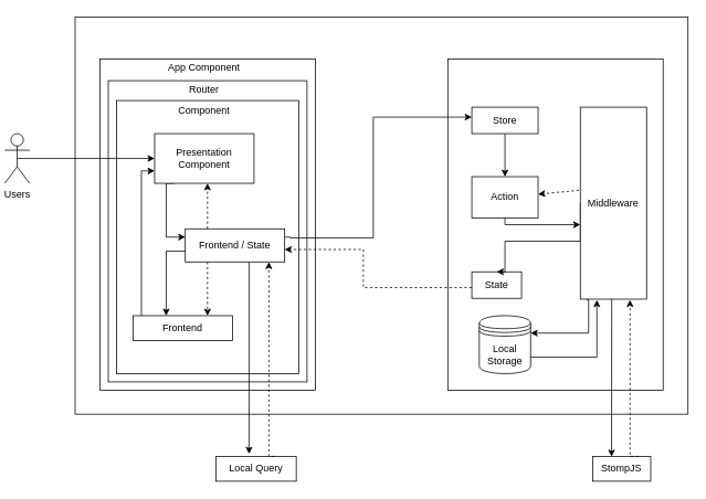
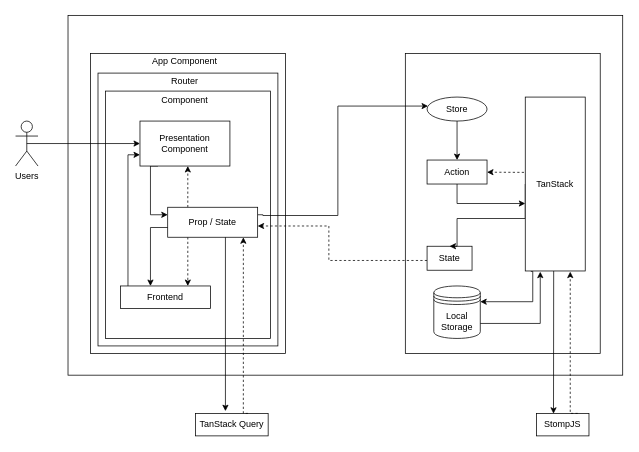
- <mxCell id="23" value="Store" style="rounded=0;whiteSpace=wrap;html=1;" vertex="1" parent="1"><mxGeometry x="569" y="129" width="80" height="32" as="geometry" /></mxCell>
+ <mxCell id="23" value="Store" style="ellipse;whiteSpace=wrap;html=1;" vertex="1" parent="1"><mxGeometry x="569" y="129" width="80" height="32" as="geometry" /></mxCell>
- <mxCell id="19" value="Users" style="shape=umlActor;verticalLabelPosition=bottom;verticalAlign=top;html=1;outlineConnect=0;" vertex="1" parent="1"><mxGeometry x="5" y="161" width="30" height="60" as="geometry" /></mxCell>
+ <mxCell id="19" value="Users" style="shape=umlActor;verticalLabelPosition=bottom;verticalAlign=top;html=1;outlineConnect=0;" vertex="1" parent="1"><mxGeometry y="161" width="30" height="60" as="geometry" x="20" /></mxCell>
- <mxCell id="24" value="Action" style="rounded=0;whiteSpace=wrap;html=1;" vertex="1" parent="1"><mxGeometry x="569" y="213" width="80" height="50" as="geometry" /></mxCell>
+ <mxCell id="24" value="Action" style="rounded=0;whiteSpace=wrap;html=1;" vertex="1" parent="1"><mxGeometry x="569" y="213" width="80" height="32" as="geometry" /></mxCell>
- <mxCell id="31" value="Middleware" style="rounded=0;whiteSpace=wrap;html=1;" vertex="1" parent="1"><mxGeometry x="700" y="129" width="80" height="232" as="geometry" /></mxCell>
+ <mxCell id="31" value="TanStack" style="rounded=0;whiteSpace=wrap;html=1;" vertex="1" parent="1"><mxGeometry x="700" y="129" width="80" height="232" as="geometry" /></mxCell>
- <mxCell id="17" value="Frontend / State" style="rounded=0;whiteSpace=wrap;html=1;" vertex="1" parent="1"><mxGeometry x="223" y="276" width="120" height="40" as="geometry" /></mxCell>
+ <mxCell id="17" value="Prop / State" style="rounded=0;whiteSpace=wrap;html=1;" vertex="1" parent="1"><mxGeometry x="223" y="276" width="120" height="40" as="geometry" /></mxCell>
- <mxCell id="37" value="Local Query" style="rounded=0;whiteSpace=wrap;html=1;" vertex="1" parent="1"><mxGeometry x="260" y="551" width="97" height="30" as="geometry" /></mxCell>
+ <mxCell id="37" value="TanStack Query" style="rounded=0;whiteSpace=wrap;html=1;" vertex="1" parent="1"><mxGeometry x="260" y="551" width="97" height="30" as="geometry" /></mxCell>
